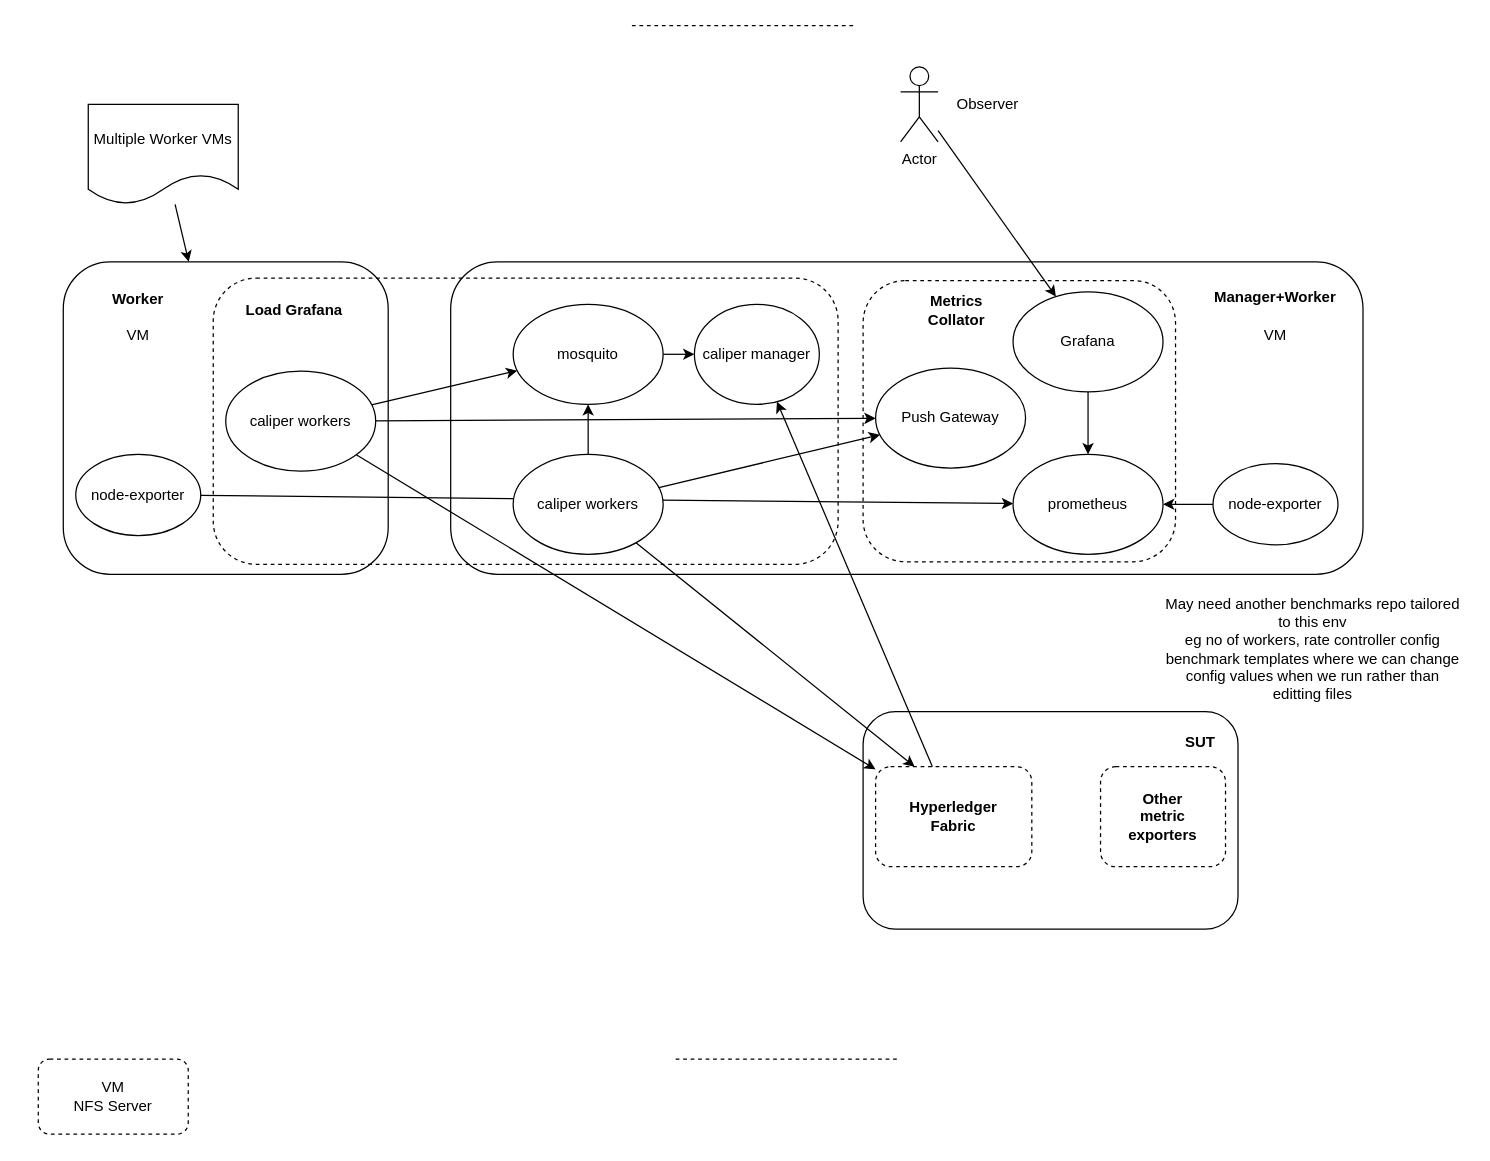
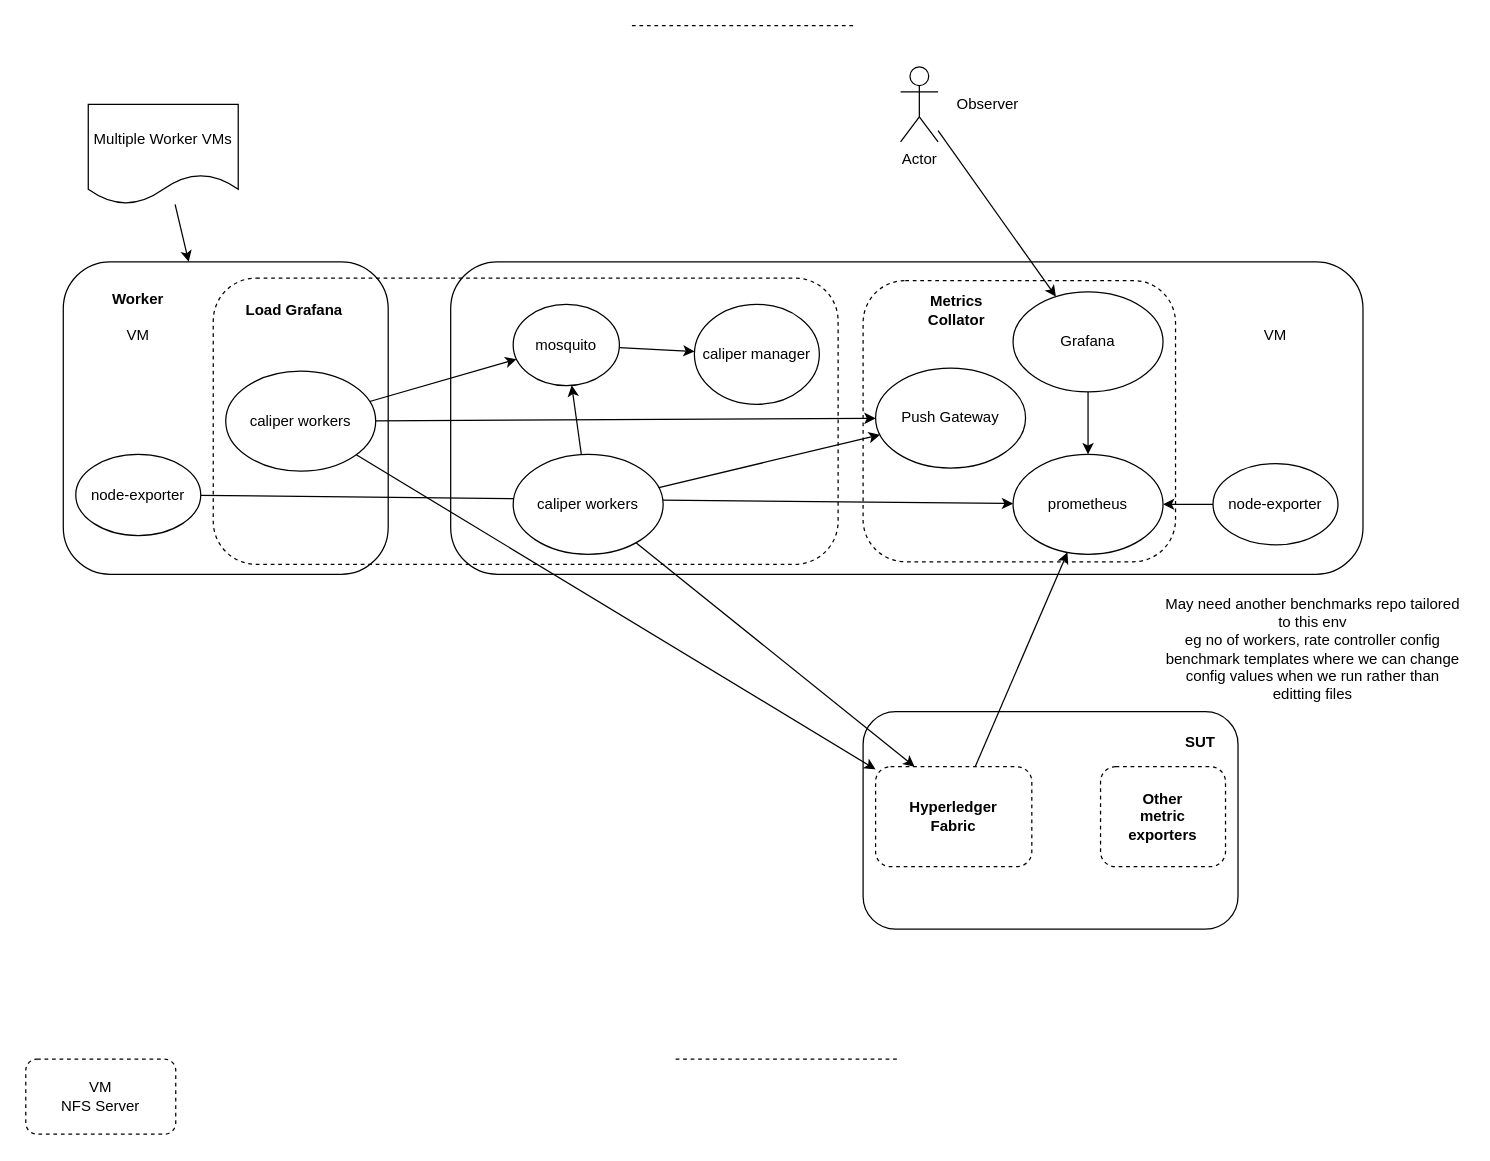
- <mxCell id="28" value="Manager+Worker" style="text;html=1;strokeColor=none;fillColor=none;align=center;verticalAlign=middle;whiteSpace=wrap;rounded=0;dashed=1;fontStyle=1" parent="1" vertex="1"><mxGeometry x="960" y="223" width="120" height="30" as="geometry" /></mxCell>
- <mxCell id="21" value="mosquito" style="ellipse;whiteSpace=wrap;html=1;" parent="1" vertex="1"><mxGeometry x="410" y="243" width="120" height="80" as="geometry" /></mxCell>
+ <mxCell id="21" value="mosquito" style="ellipse;whiteSpace=wrap;html=1;" parent="1" vertex="1"><mxGeometry x="410" y="243" width="85" height="65" as="geometry" /></mxCell>
- <mxCell id="26" style="edgeStyle=none;rounded=0;orthogonalLoop=1;jettySize=auto;html=1;" edge="1" parent="1" source="27" target="23"><mxGeometry relative="1" as="geometry" /></mxCell>
+ <mxCell id="26" style="edgeStyle=none;rounded=0;orthogonalLoop=1;jettySize=auto;html=1;" edge="1" parent="1" source="27" target="11"><mxGeometry relative="1" as="geometry" /></mxCell>
- <mxCell id="37" value="VM&lt;br&gt;NFS Server" style="rounded=1;whiteSpace=wrap;html=1;dashed=1;fillColor=none;" parent="1" vertex="1"><mxGeometry x="30" y="847" width="120" height="60" as="geometry" /></mxCell>
+ <mxCell id="37" value="VM&lt;br&gt;NFS Server" style="rounded=1;whiteSpace=wrap;html=1;dashed=1;fillColor=none;" parent="1" vertex="1"><mxGeometry x="20" y="847" width="120" height="60" as="geometry" /></mxCell>
